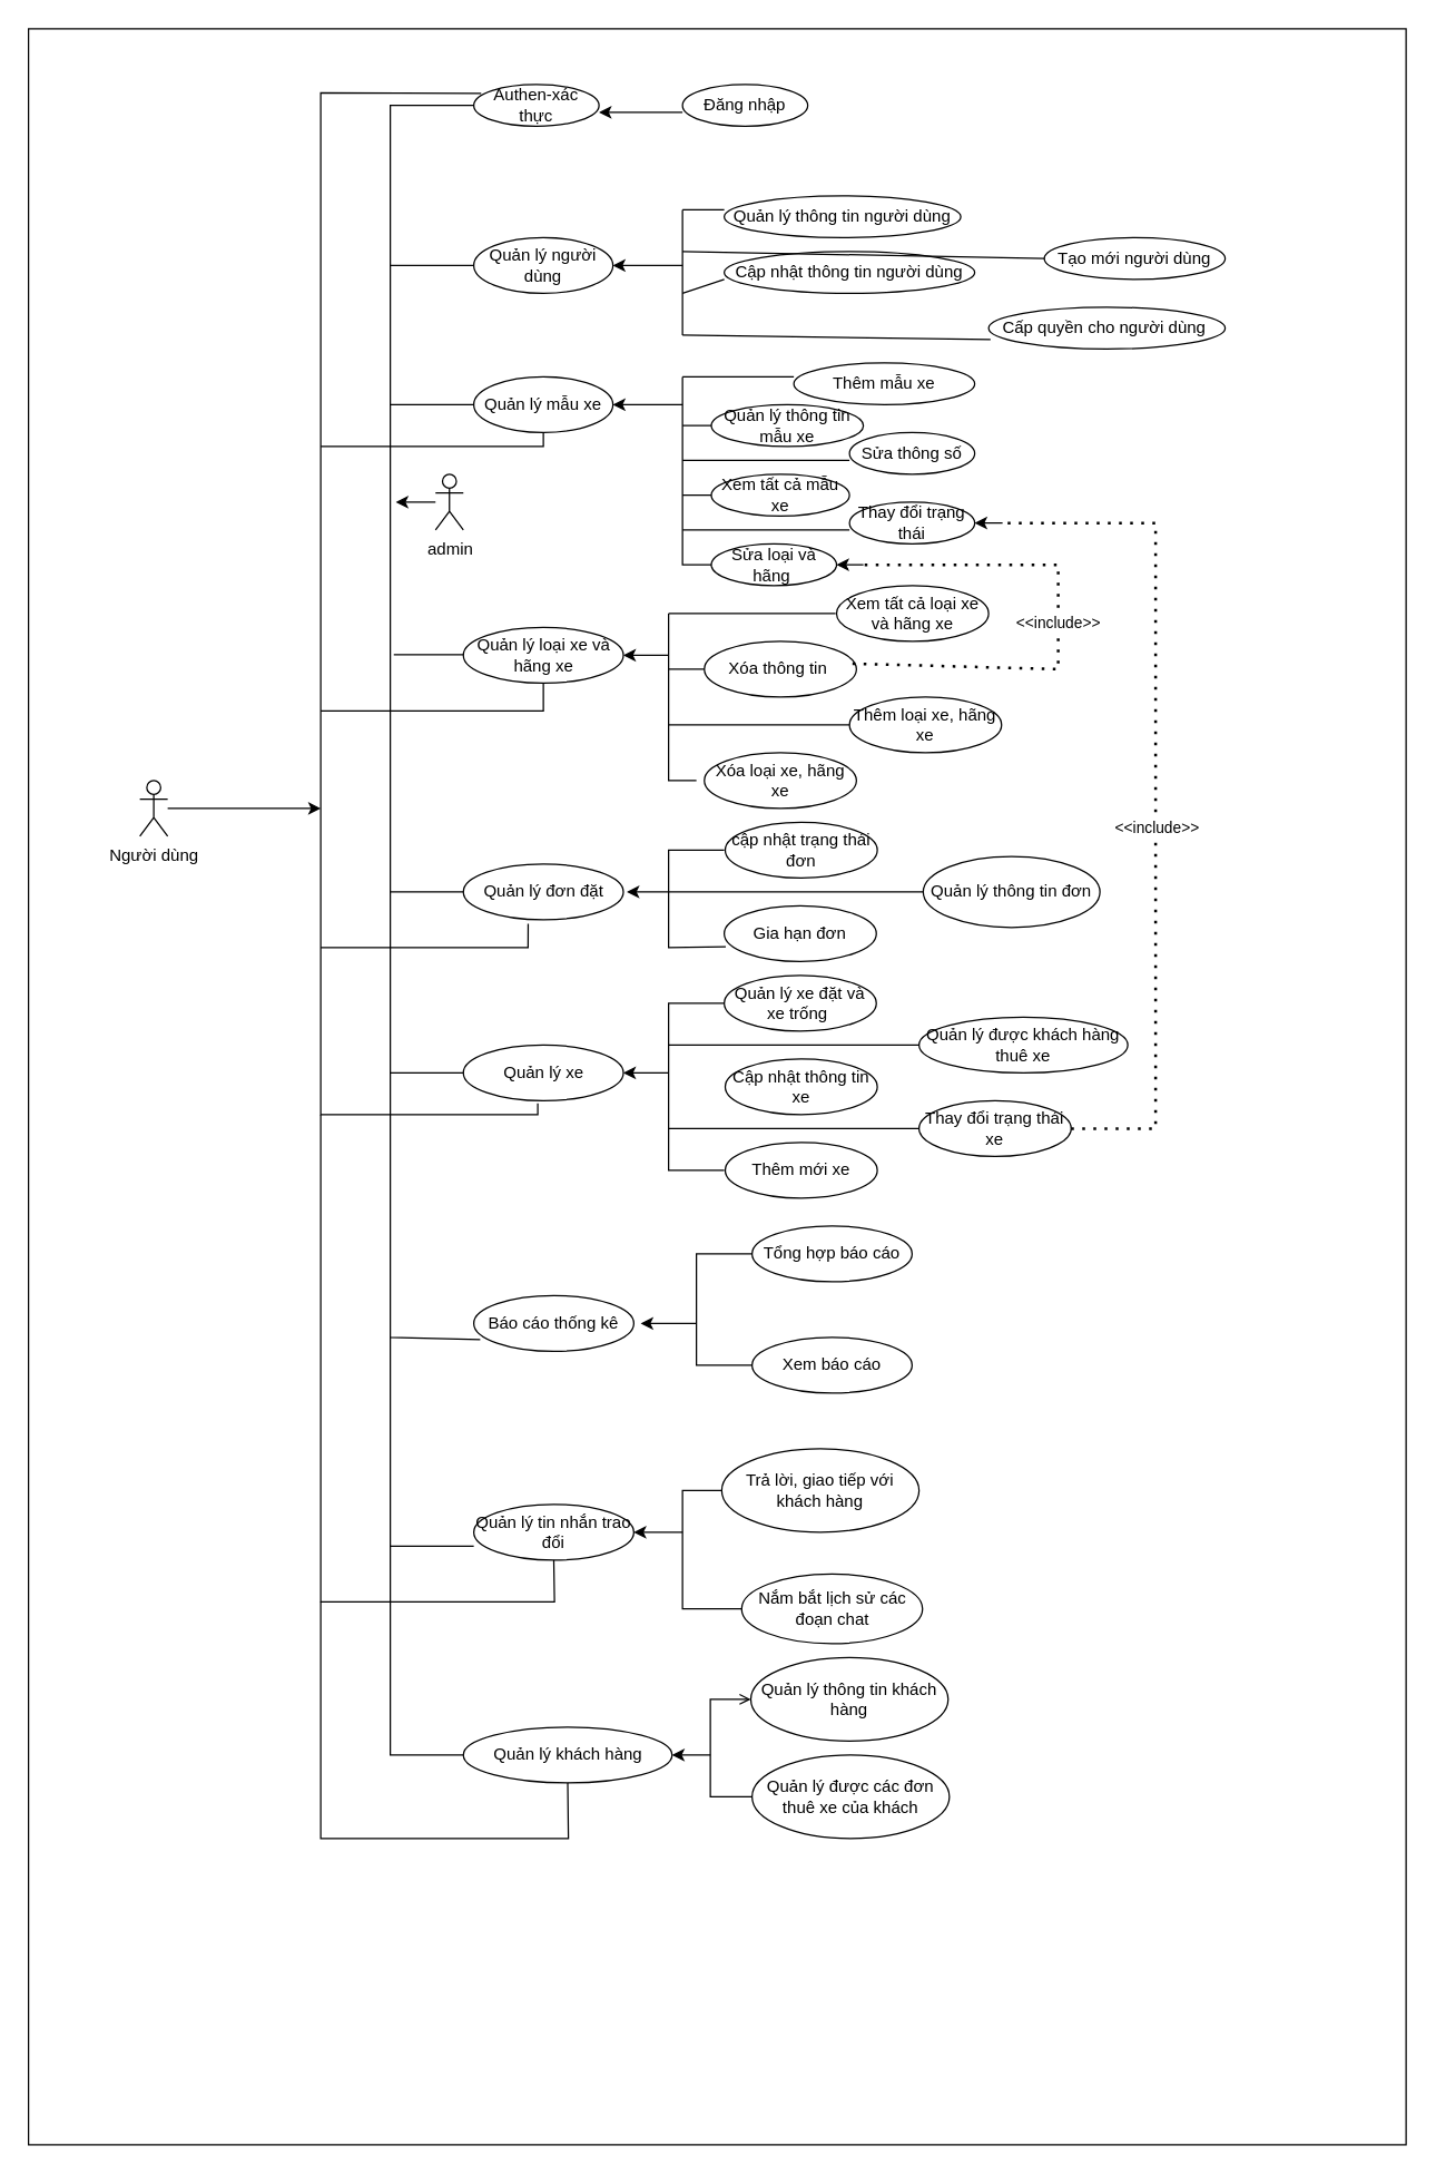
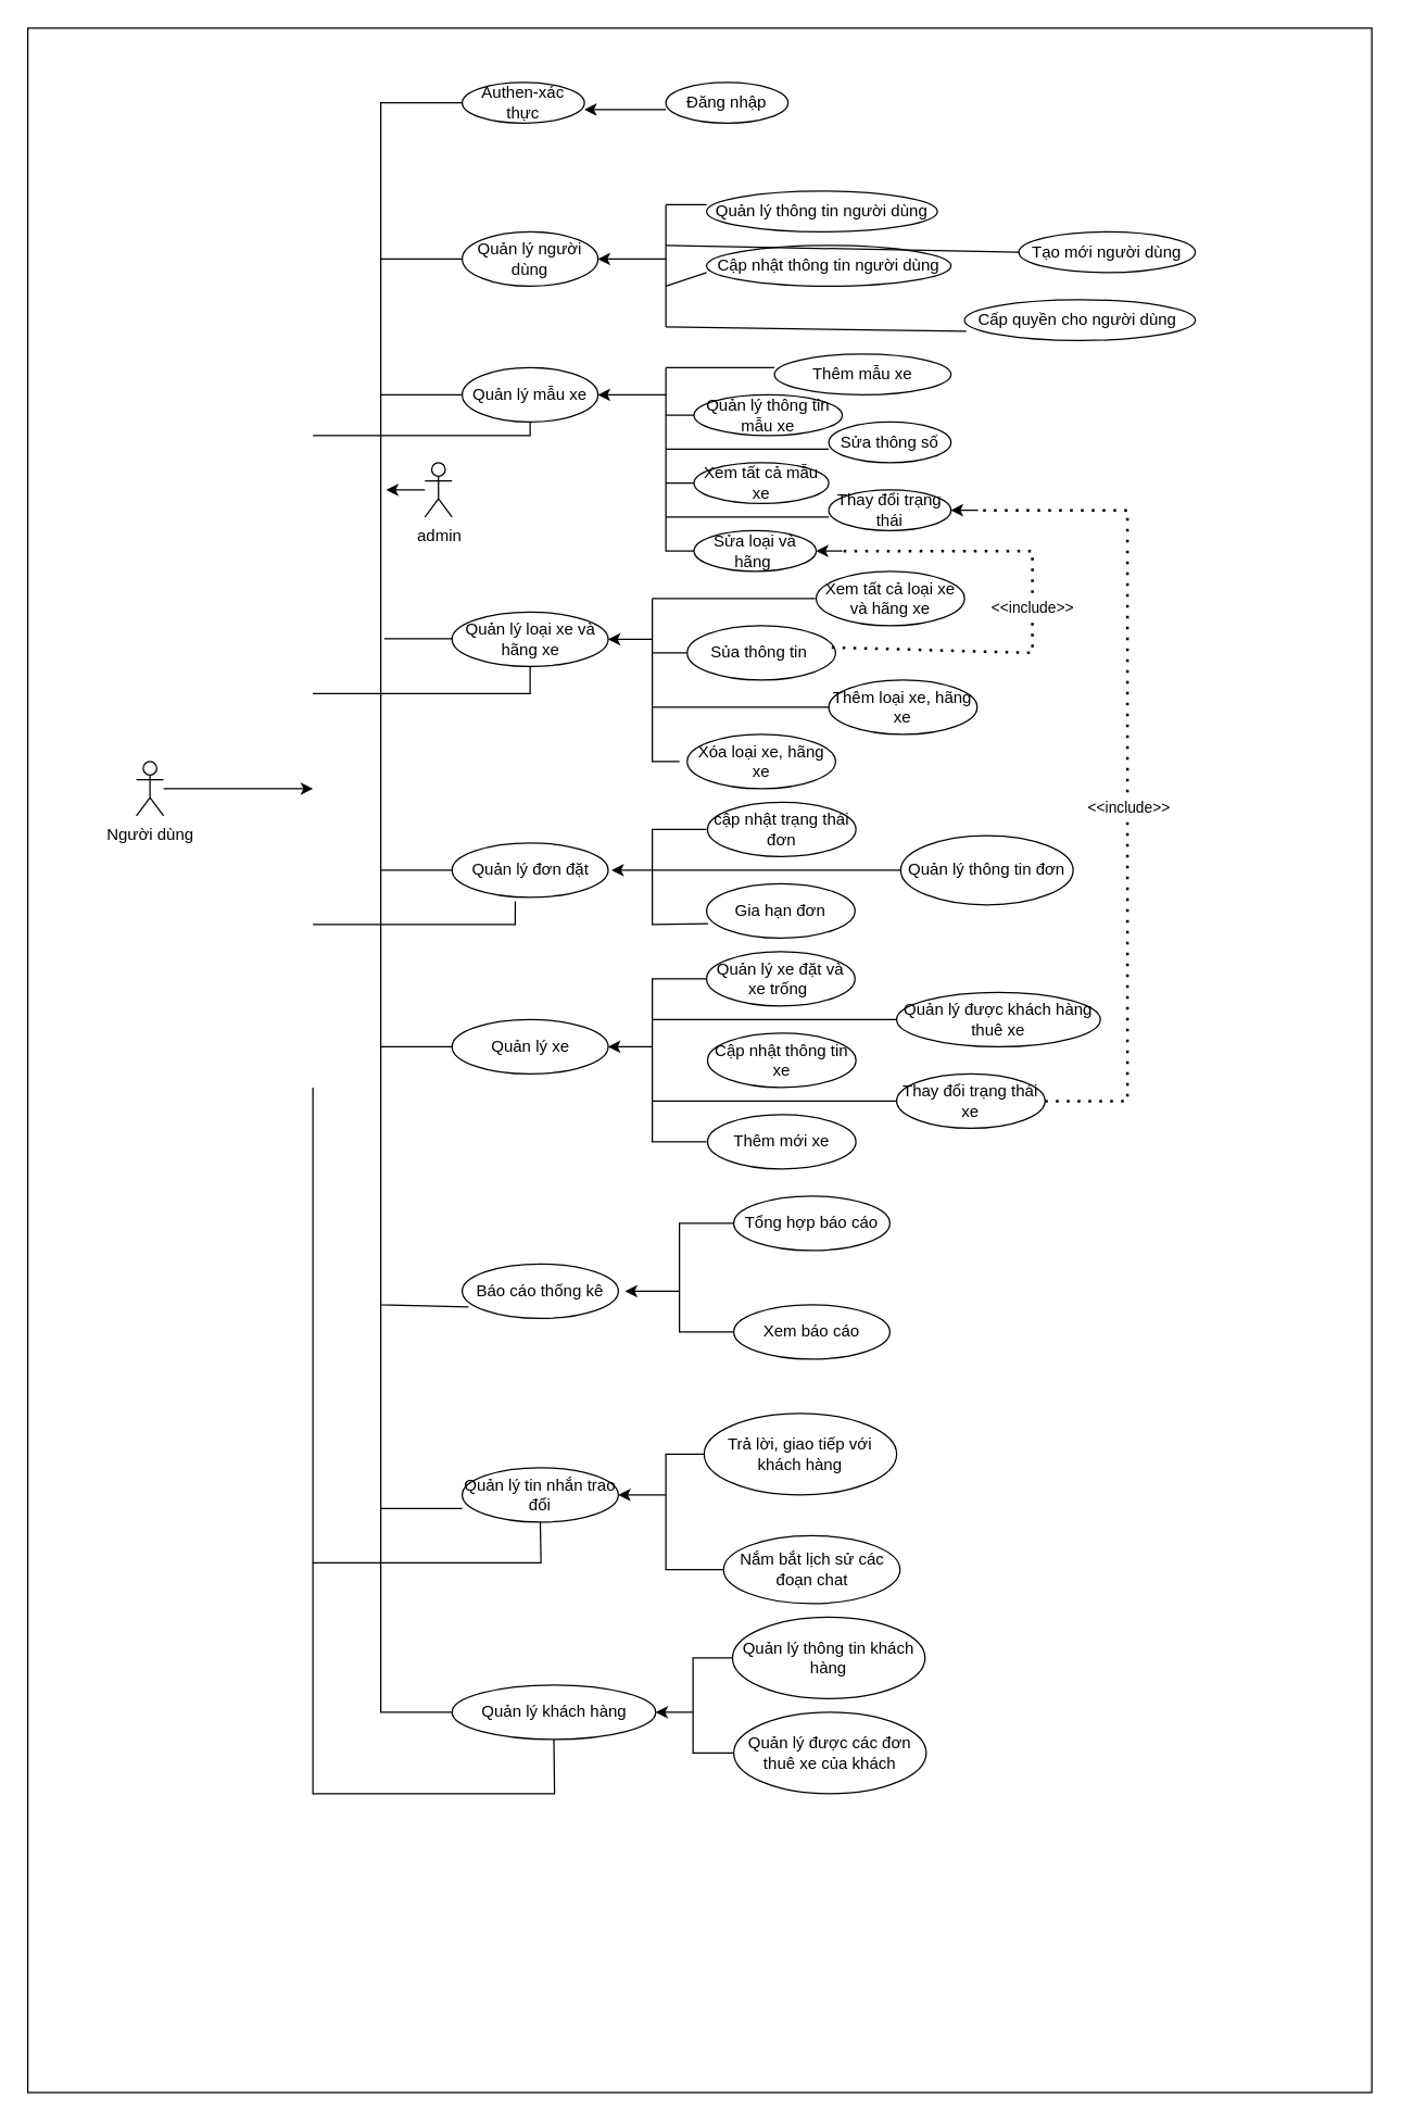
- <mxCell id="72" value="" style="endArrow=none;html=1;rounded=0;entryX=0.059;entryY=0.213;entryDx=0;entryDy=0;entryPerimeter=0;exitX=0.465;exitY=1.047;exitDx=0;exitDy=0;exitPerimeter=0;" parent="1" source="48" target="3" edge="1"><mxGeometry width="50" height="50" relative="1" as="geometry"><mxPoint x="240" y="240" as="sourcePoint" /><mxPoint x="290" y="190" as="targetPoint" /><Array as="points"><mxPoint x="386" y="800" /><mxPoint x="230" y="800" /><mxPoint x="230" y="66" /></Array></mxGeometry></mxCell>
- <mxCell id="36" value="Xóa thông tin&amp;nbsp;" style="ellipse;whiteSpace=wrap;html=1;" parent="1" vertex="1"><mxGeometry x="505.7" y="460" width="109.3" height="40" as="geometry" /></mxCell>
+ <mxCell id="36" value="Sủa thông tin&amp;nbsp;" style="ellipse;whiteSpace=wrap;html=1;" parent="1" vertex="1"><mxGeometry x="505.7" y="460" width="109.3" height="40" as="geometry" /></mxCell>
- <mxCell id="92" value="" style="endArrow=open;html=1;rounded=0;exitX=0;exitY=0.5;exitDx=0;exitDy=0;entryX=0;entryY=0.5;entryDx=0;entryDy=0;" edge="1" parent="1" source="91" target="90"><mxGeometry width="50" height="50" relative="1" as="geometry"><mxPoint x="250" y="1230" as="sourcePoint" /><mxPoint x="300" y="1180" as="targetPoint" /><Array as="points"><mxPoint x="510" y="1290" /><mxPoint x="510" y="1220" /></Array></mxGeometry></mxCell>
+ <mxCell id="92" value="" style="endArrow=none;html=1;rounded=0;exitX=0;exitY=0.5;exitDx=0;exitDy=0;entryX=0;entryY=0.5;entryDx=0;entryDy=0;" edge="1" parent="1" source="91" target="90"><mxGeometry width="50" height="50" relative="1" as="geometry"><mxPoint x="250" y="1230" as="sourcePoint" /><mxPoint x="300" y="1180" as="targetPoint" /><Array as="points"><mxPoint x="510" y="1290" /><mxPoint x="510" y="1220" /></Array></mxGeometry></mxCell>
